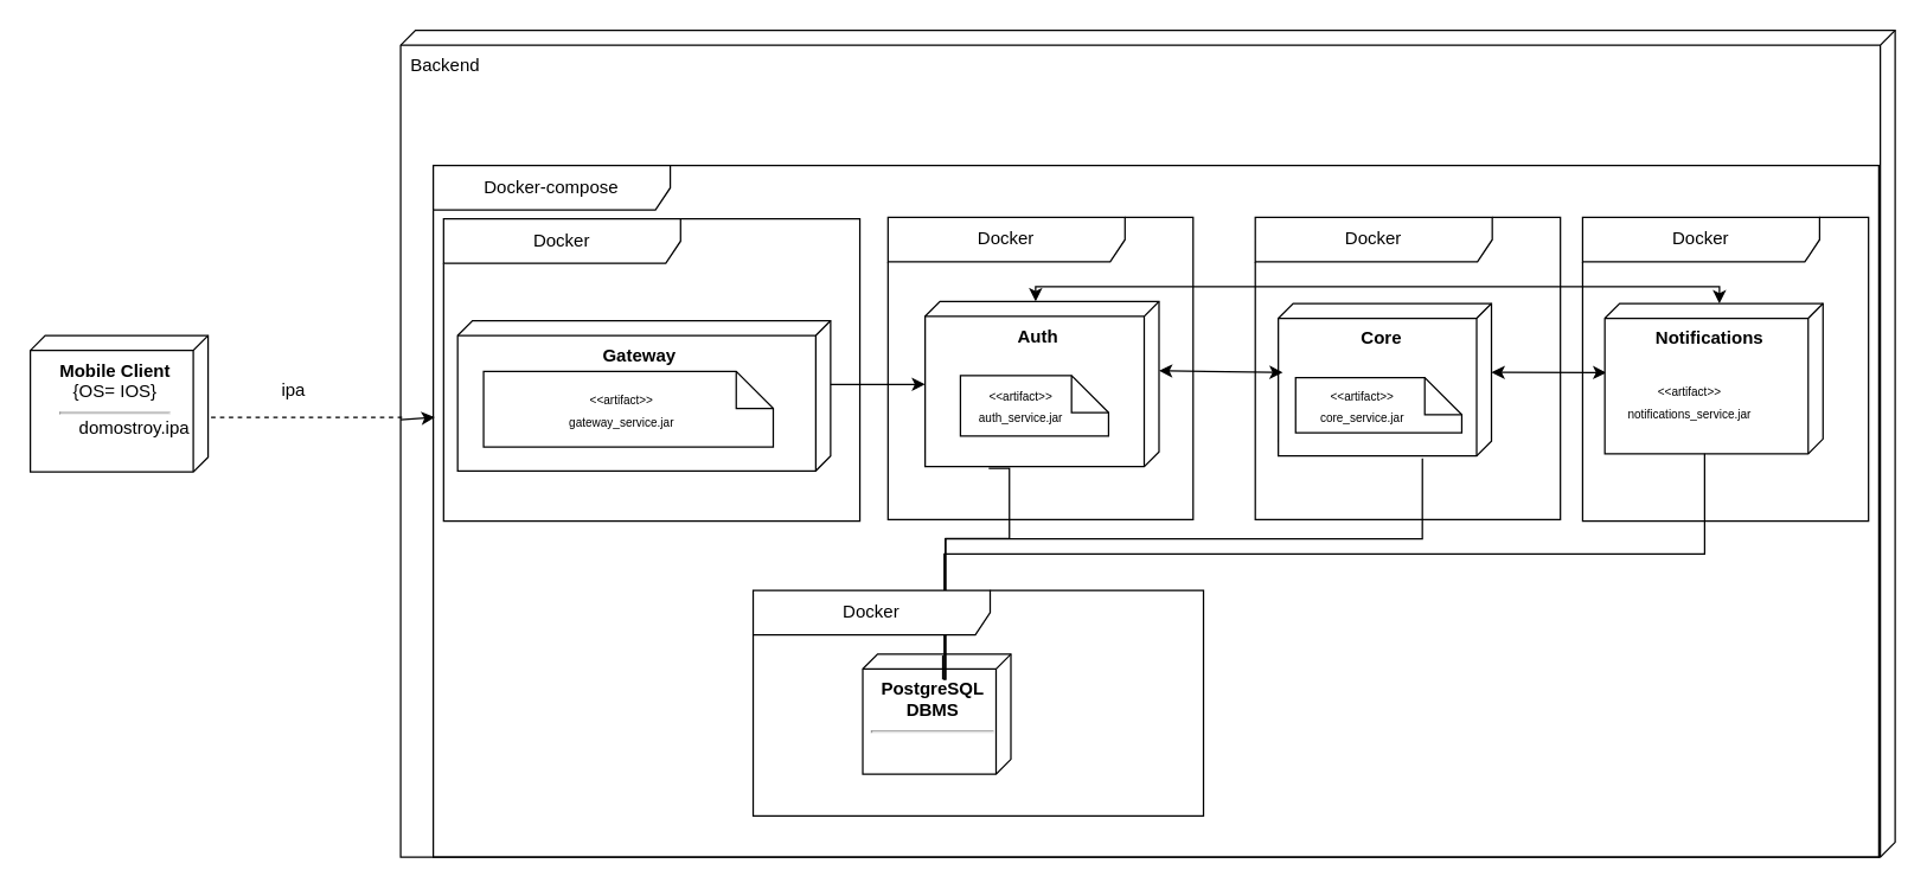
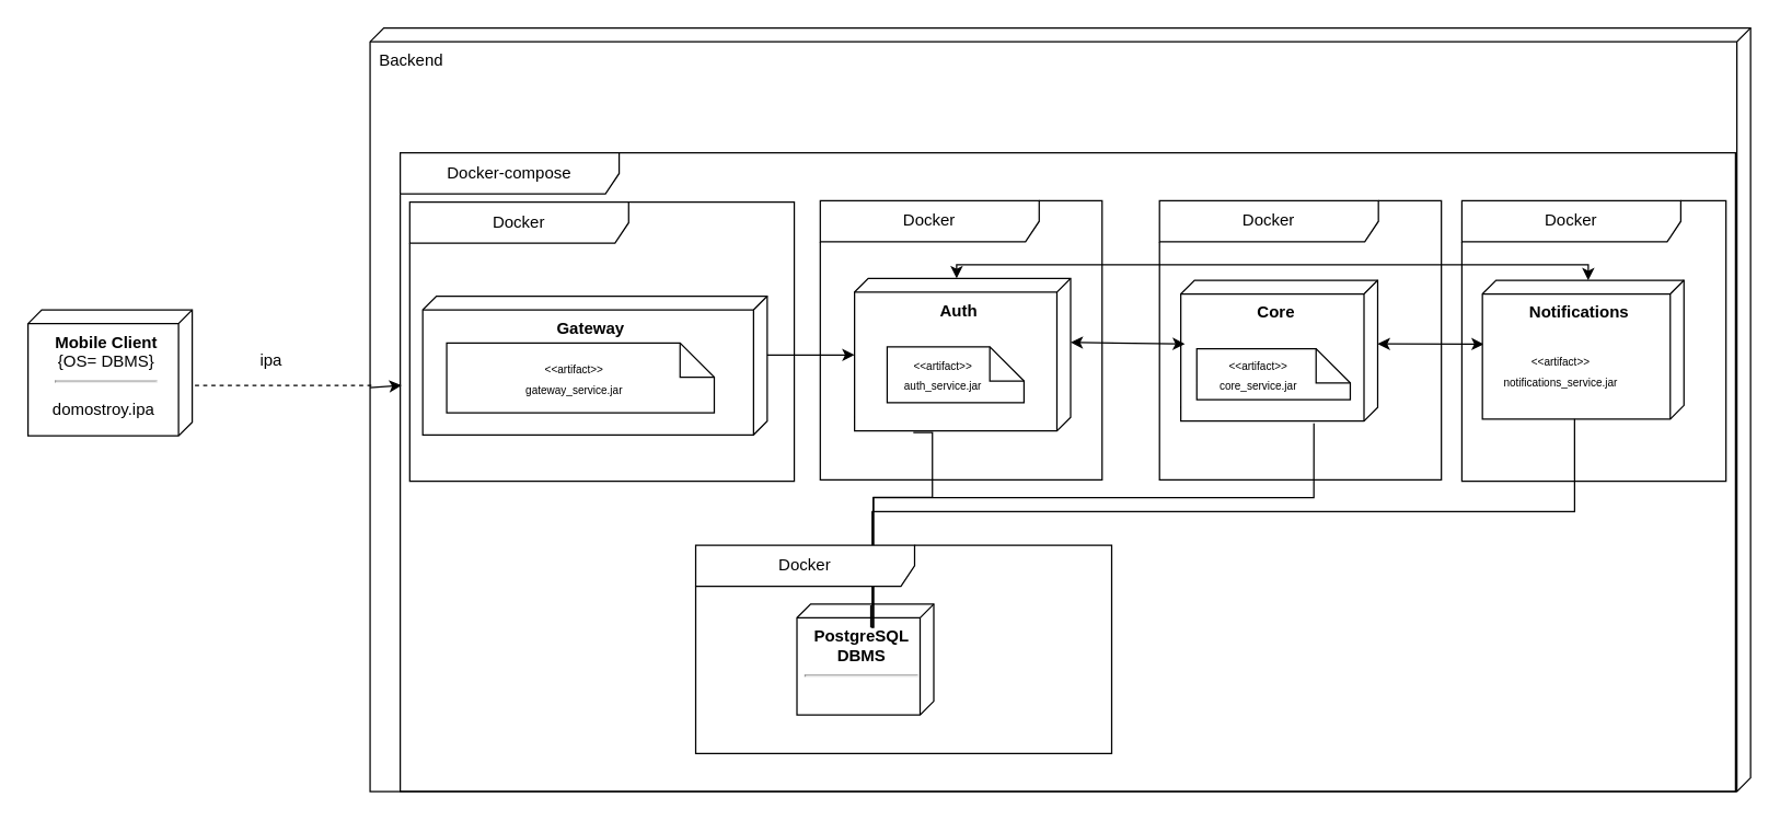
- <mxCell id="31" value="&lt;b&gt;Mobile Client&lt;/b&gt;&lt;div&gt;{OS= IOS}&lt;/div&gt;&lt;div&gt;&lt;hr&gt;&lt;div&gt;&lt;br&gt;&lt;/div&gt;&lt;/div&gt;" style="verticalAlign=top;align=center;shape=cube;size=10;direction=south;html=1;boundedLbl=1;spacingLeft=5;whiteSpace=wrap;" parent="1" vertex="1"><mxGeometry x="20" y="226" width="120" height="92" as="geometry" /></mxCell>
+ <mxCell id="31" value="&lt;b&gt;Mobile Client&lt;/b&gt;&lt;div&gt;{OS= DBMS}&lt;/div&gt;&lt;div&gt;&lt;hr&gt;&lt;div&gt;&lt;br&gt;&lt;/div&gt;&lt;/div&gt;" style="verticalAlign=top;align=center;shape=cube;size=10;direction=south;html=1;boundedLbl=1;spacingLeft=5;whiteSpace=wrap;" parent="1" vertex="1"><mxGeometry x="20" y="226" width="120" height="92" as="geometry" /></mxCell>
- <mxCell id="34" value="domostroy.ipa" style="text;html=1;align=center;verticalAlign=middle;whiteSpace=wrap;rounded=0;" vertex="1" parent="1"><mxGeometry x="50" y="274" width="81" height="30" as="geometry" /></mxCell>
+ <mxCell id="34" value="domostroy.ipa" style="text;html=1;align=center;verticalAlign=middle;whiteSpace=wrap;rounded=0;" vertex="1" parent="1"><mxGeometry x="35" y="284" width="81" height="30" as="geometry" /></mxCell>
